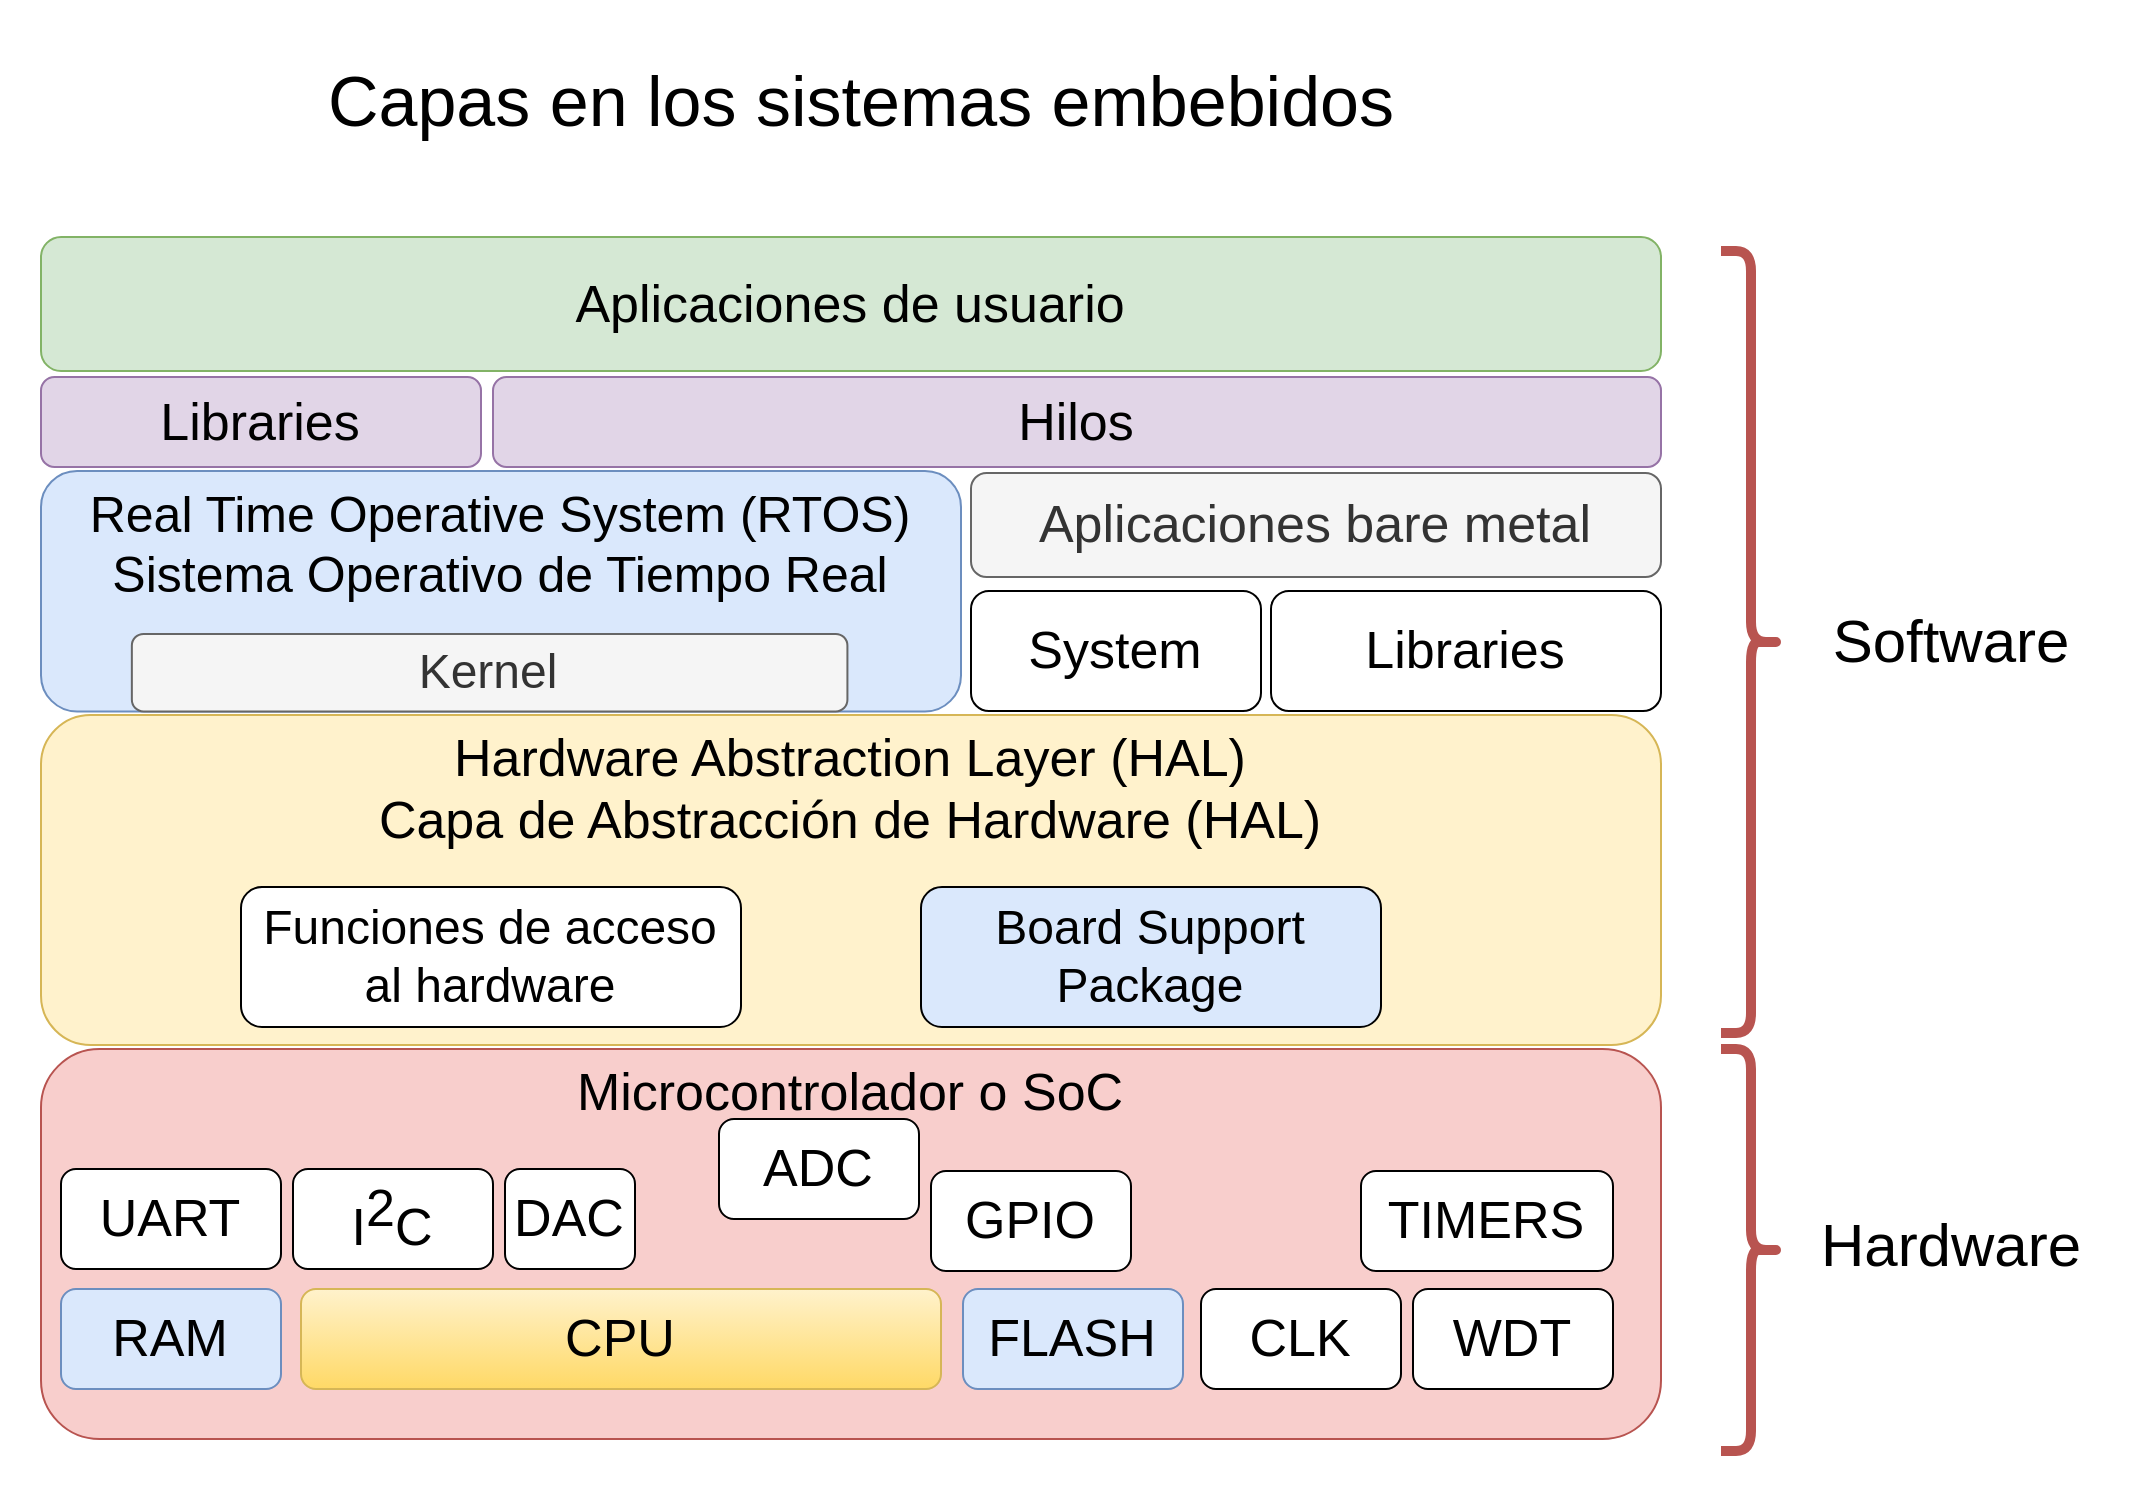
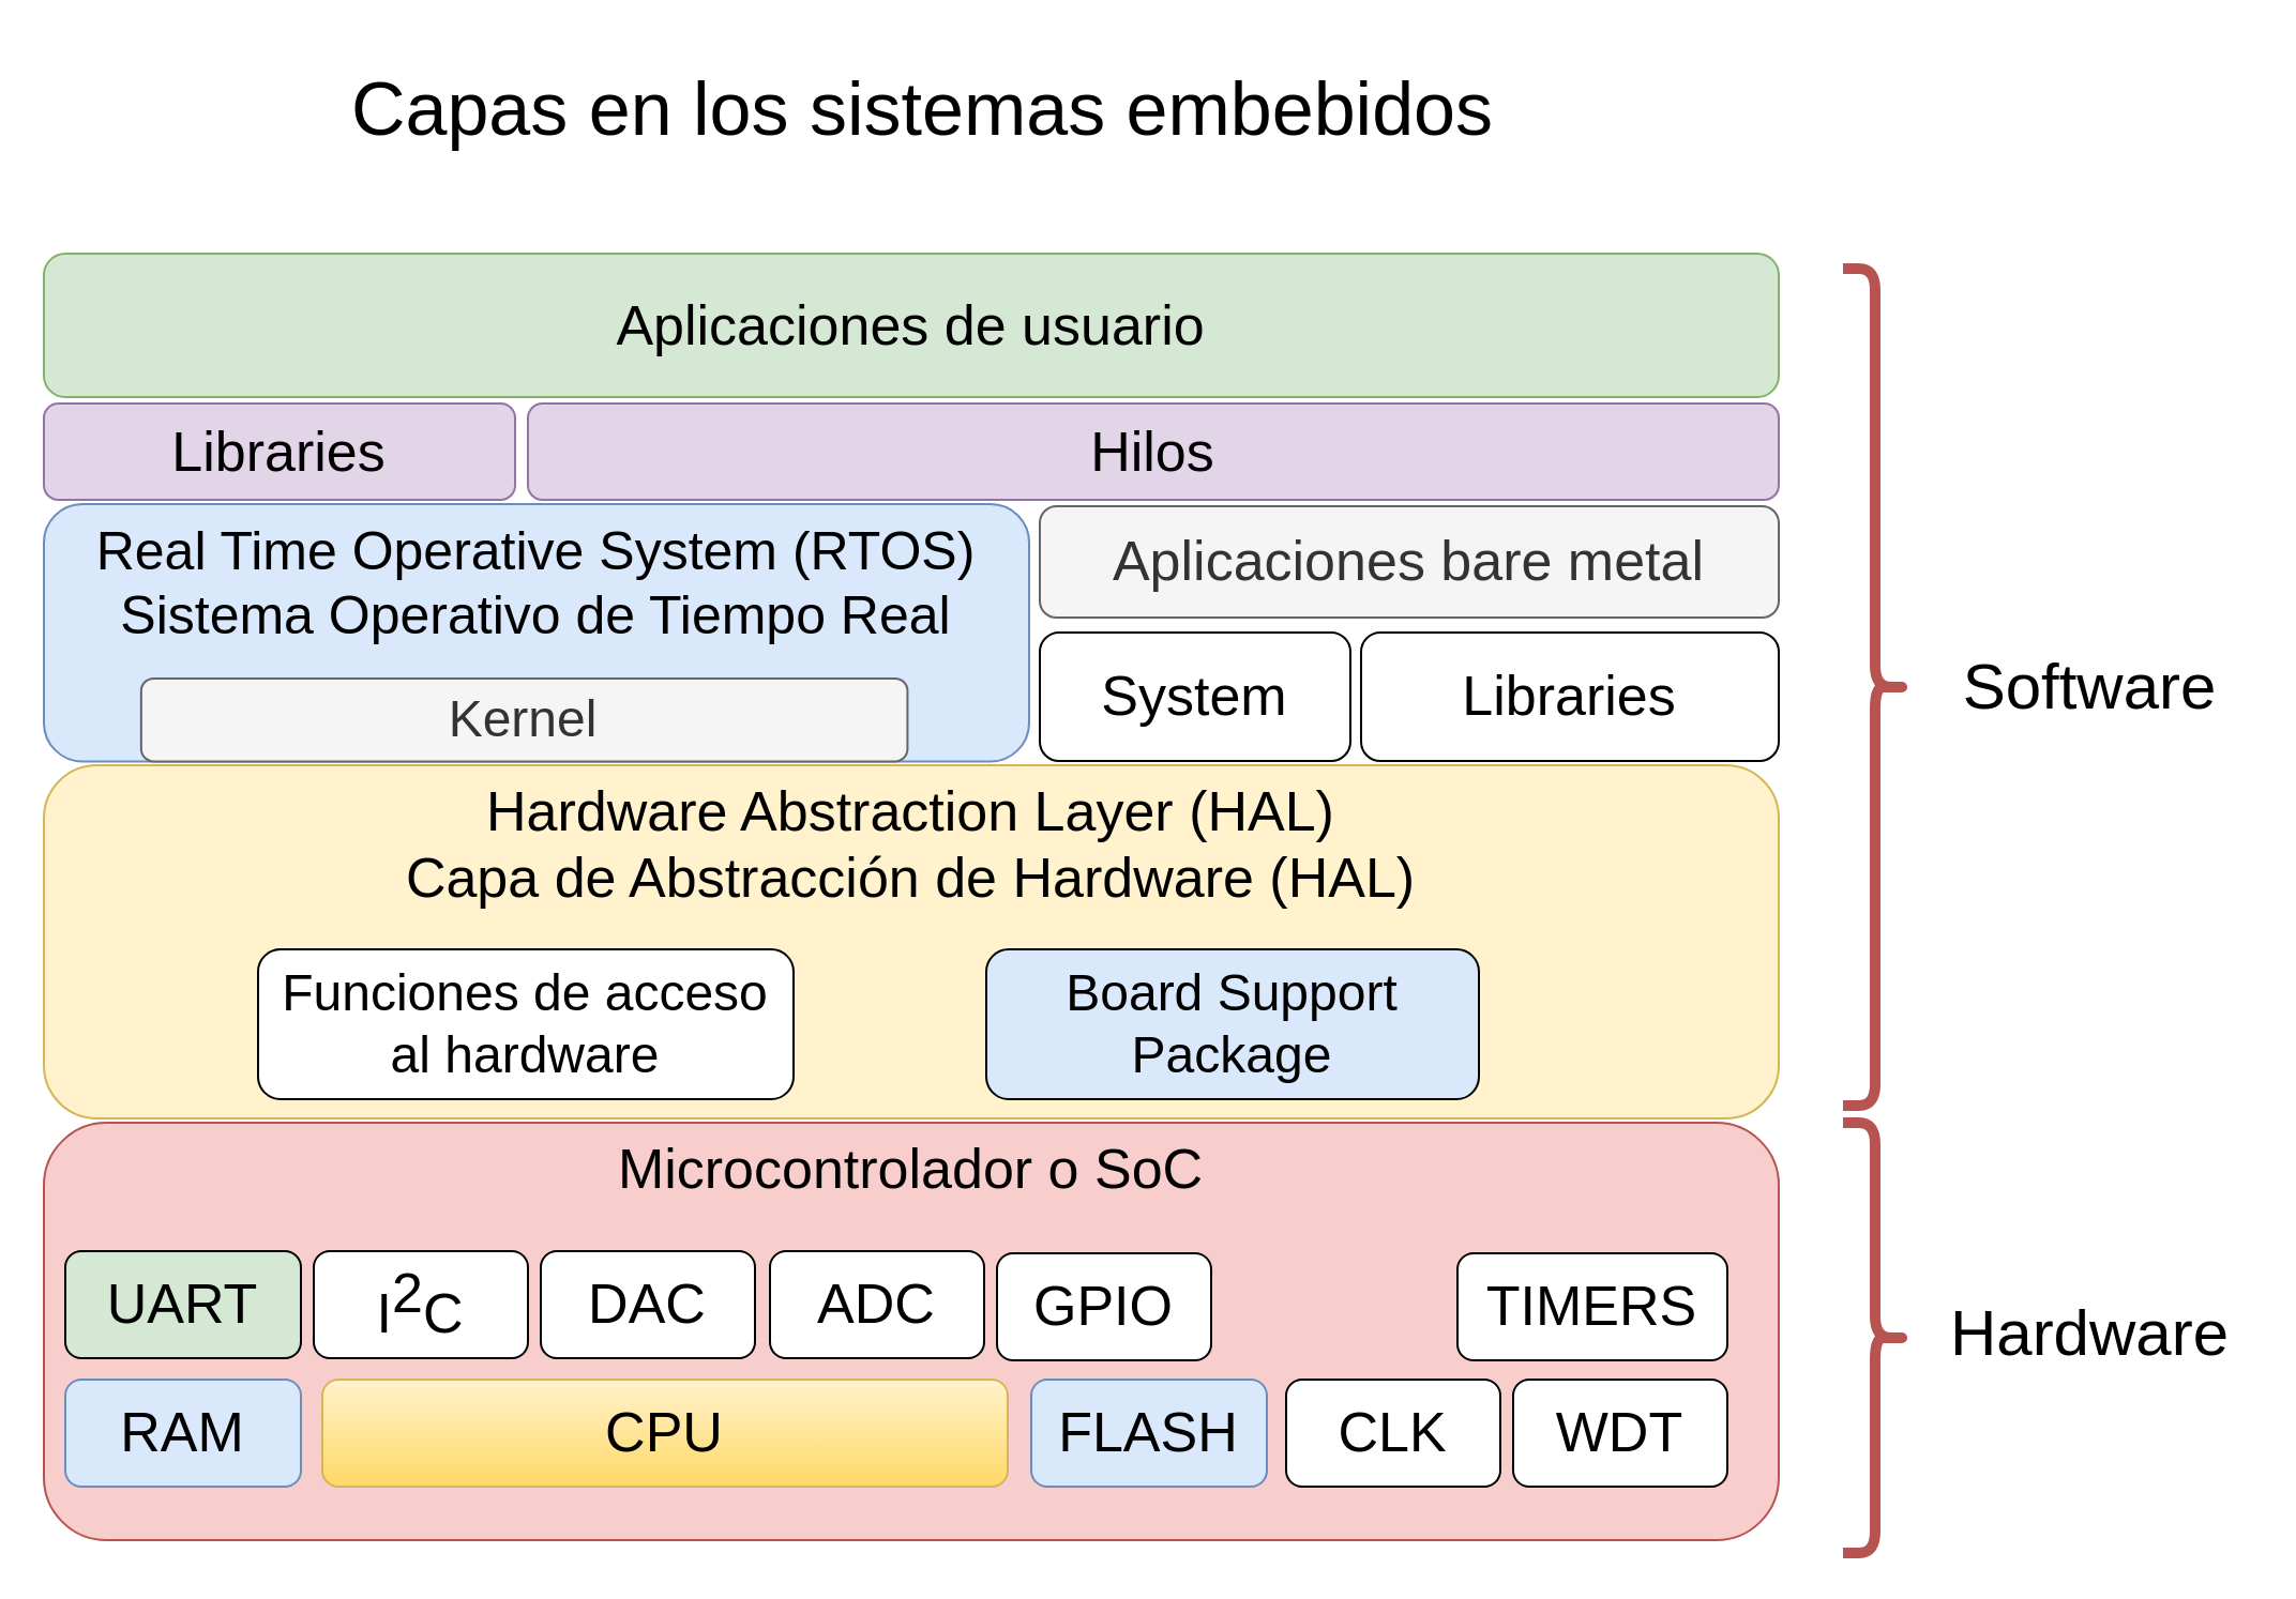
- <mxCell id="5" value="ADC" style="rounded=1;whiteSpace=wrap;html=1;fontSize=26;verticalAlign=middle;" vertex="1" parent="2"><mxGeometry x="339" y="35" width="100" height="50" as="geometry" /></mxCell>
+ <mxCell id="5" value="ADC" style="rounded=1;whiteSpace=wrap;html=1;fontSize=26;verticalAlign=middle;" vertex="1" parent="2"><mxGeometry x="339" y="60" width="100" height="50" as="geometry" /></mxCell>
- <mxCell id="12" value="UART" style="rounded=1;whiteSpace=wrap;html=1;fontSize=26;verticalAlign=middle;" vertex="1" parent="2"><mxGeometry x="10" y="60" width="110" height="50" as="geometry" /></mxCell>
+ <mxCell id="12" value="UART" style="rounded=1;whiteSpace=wrap;html=1;fontSize=26;verticalAlign=middle;fillColor=#d5e8d4;" vertex="1" parent="2"><mxGeometry x="10" y="60" width="110" height="50" as="geometry" /></mxCell>
- <mxCell id="6" value="DAC" style="rounded=1;whiteSpace=wrap;html=1;fontSize=26;verticalAlign=middle;" vertex="1" parent="2"><mxGeometry x="232" y="60" width="65" height="50" as="geometry" /></mxCell>
+ <mxCell id="6" value="DAC" style="rounded=1;whiteSpace=wrap;html=1;fontSize=26;verticalAlign=middle;" vertex="1" parent="2"><mxGeometry x="232" y="60" width="100" height="50" as="geometry" /></mxCell>
